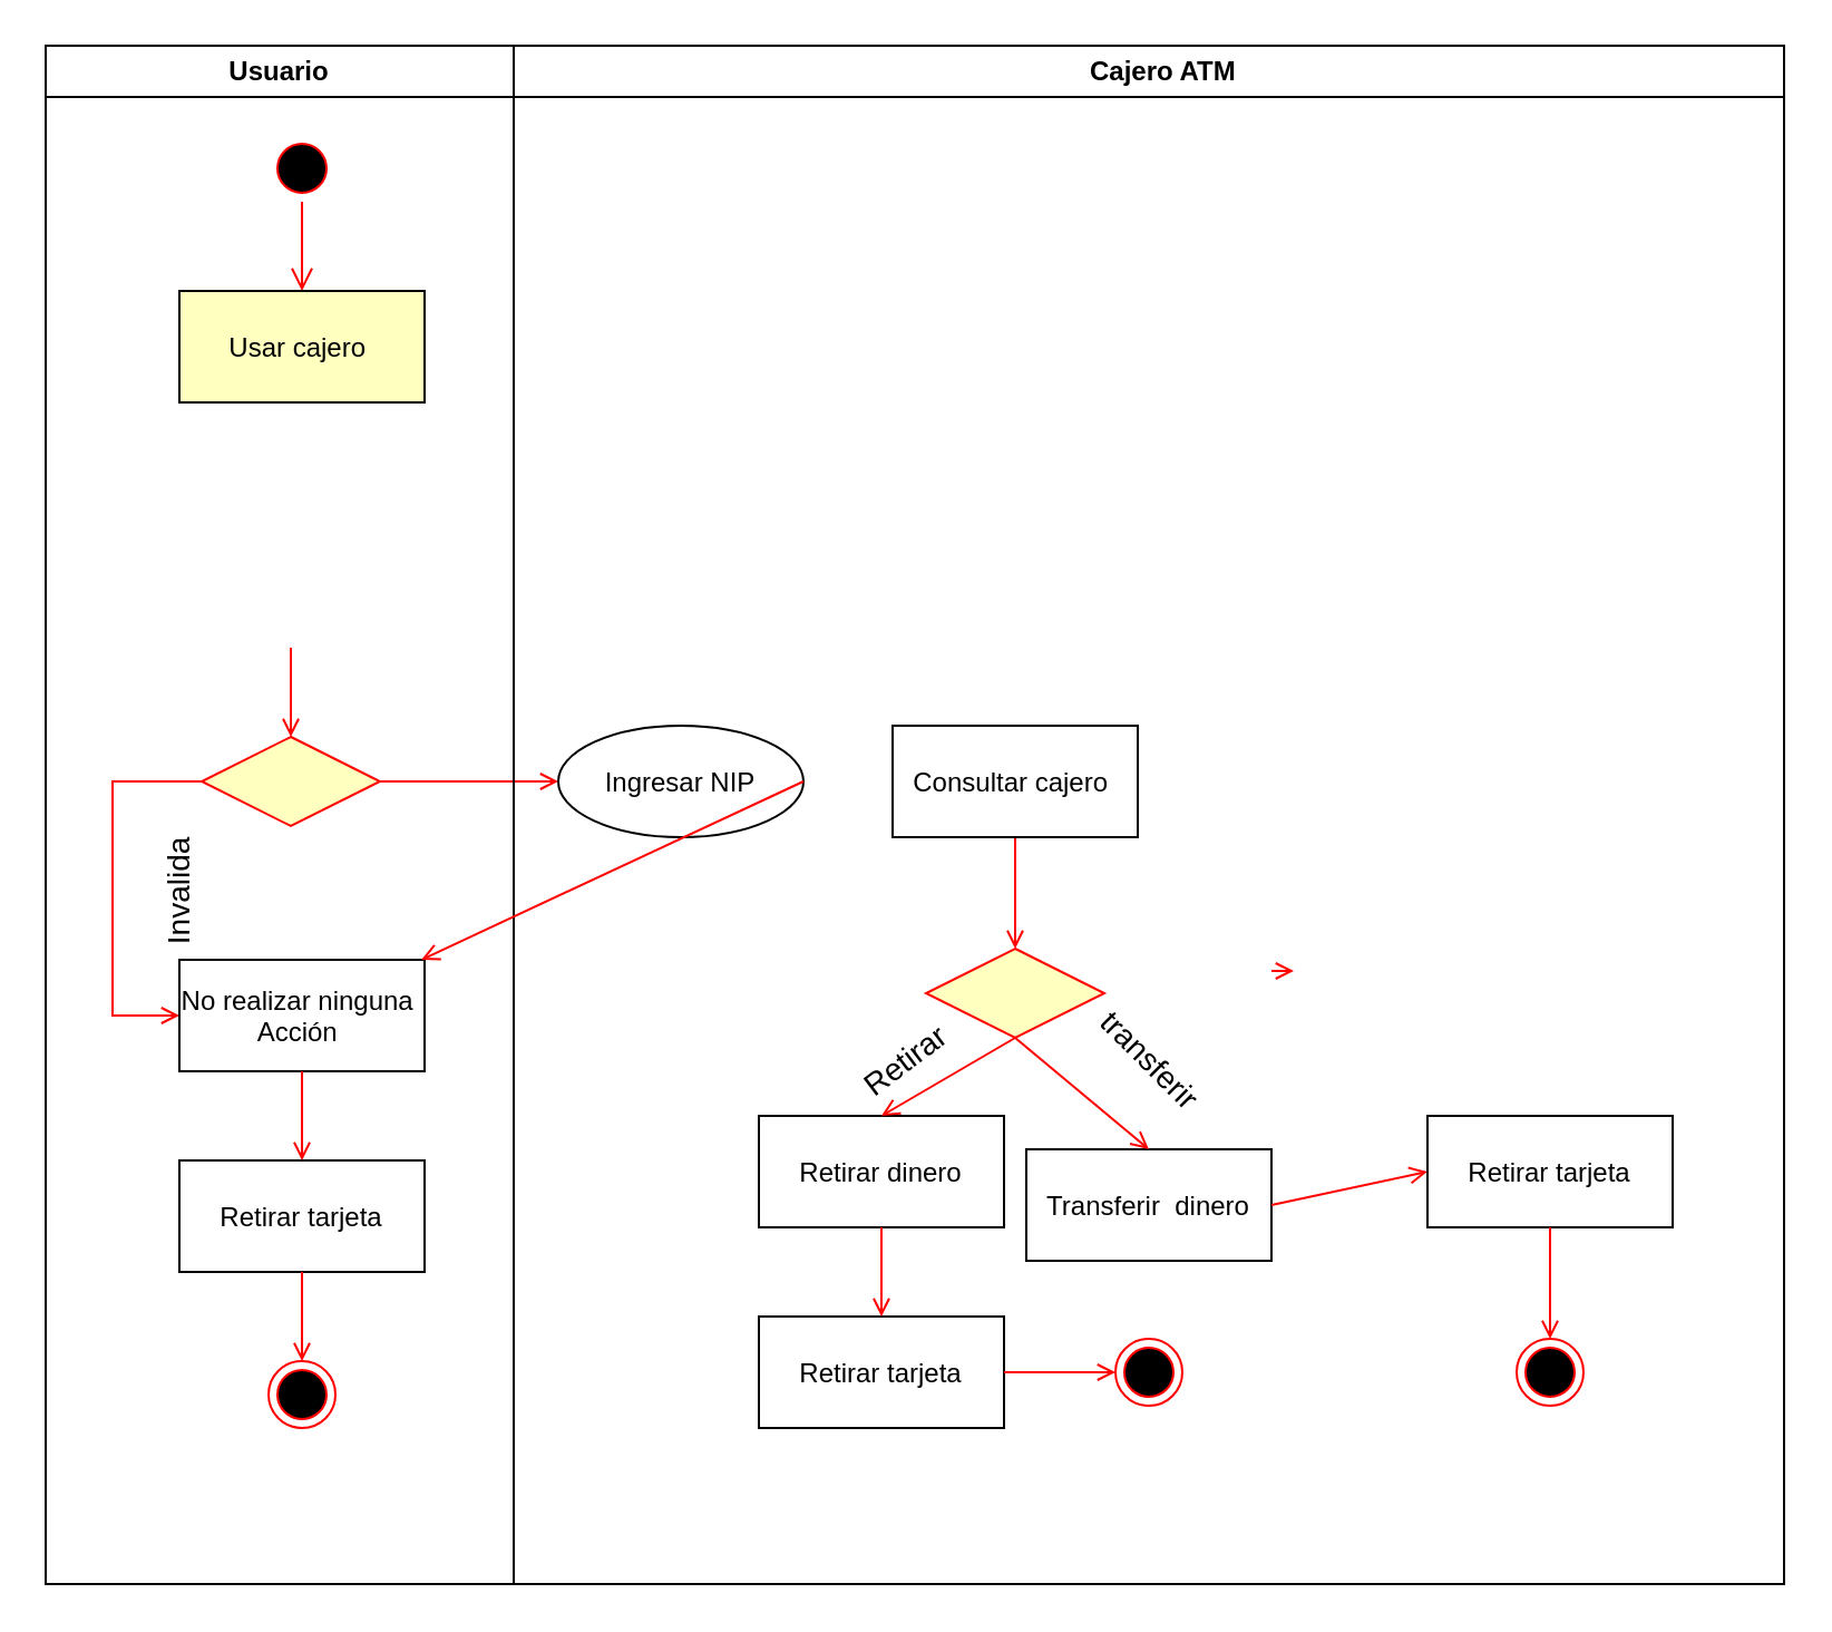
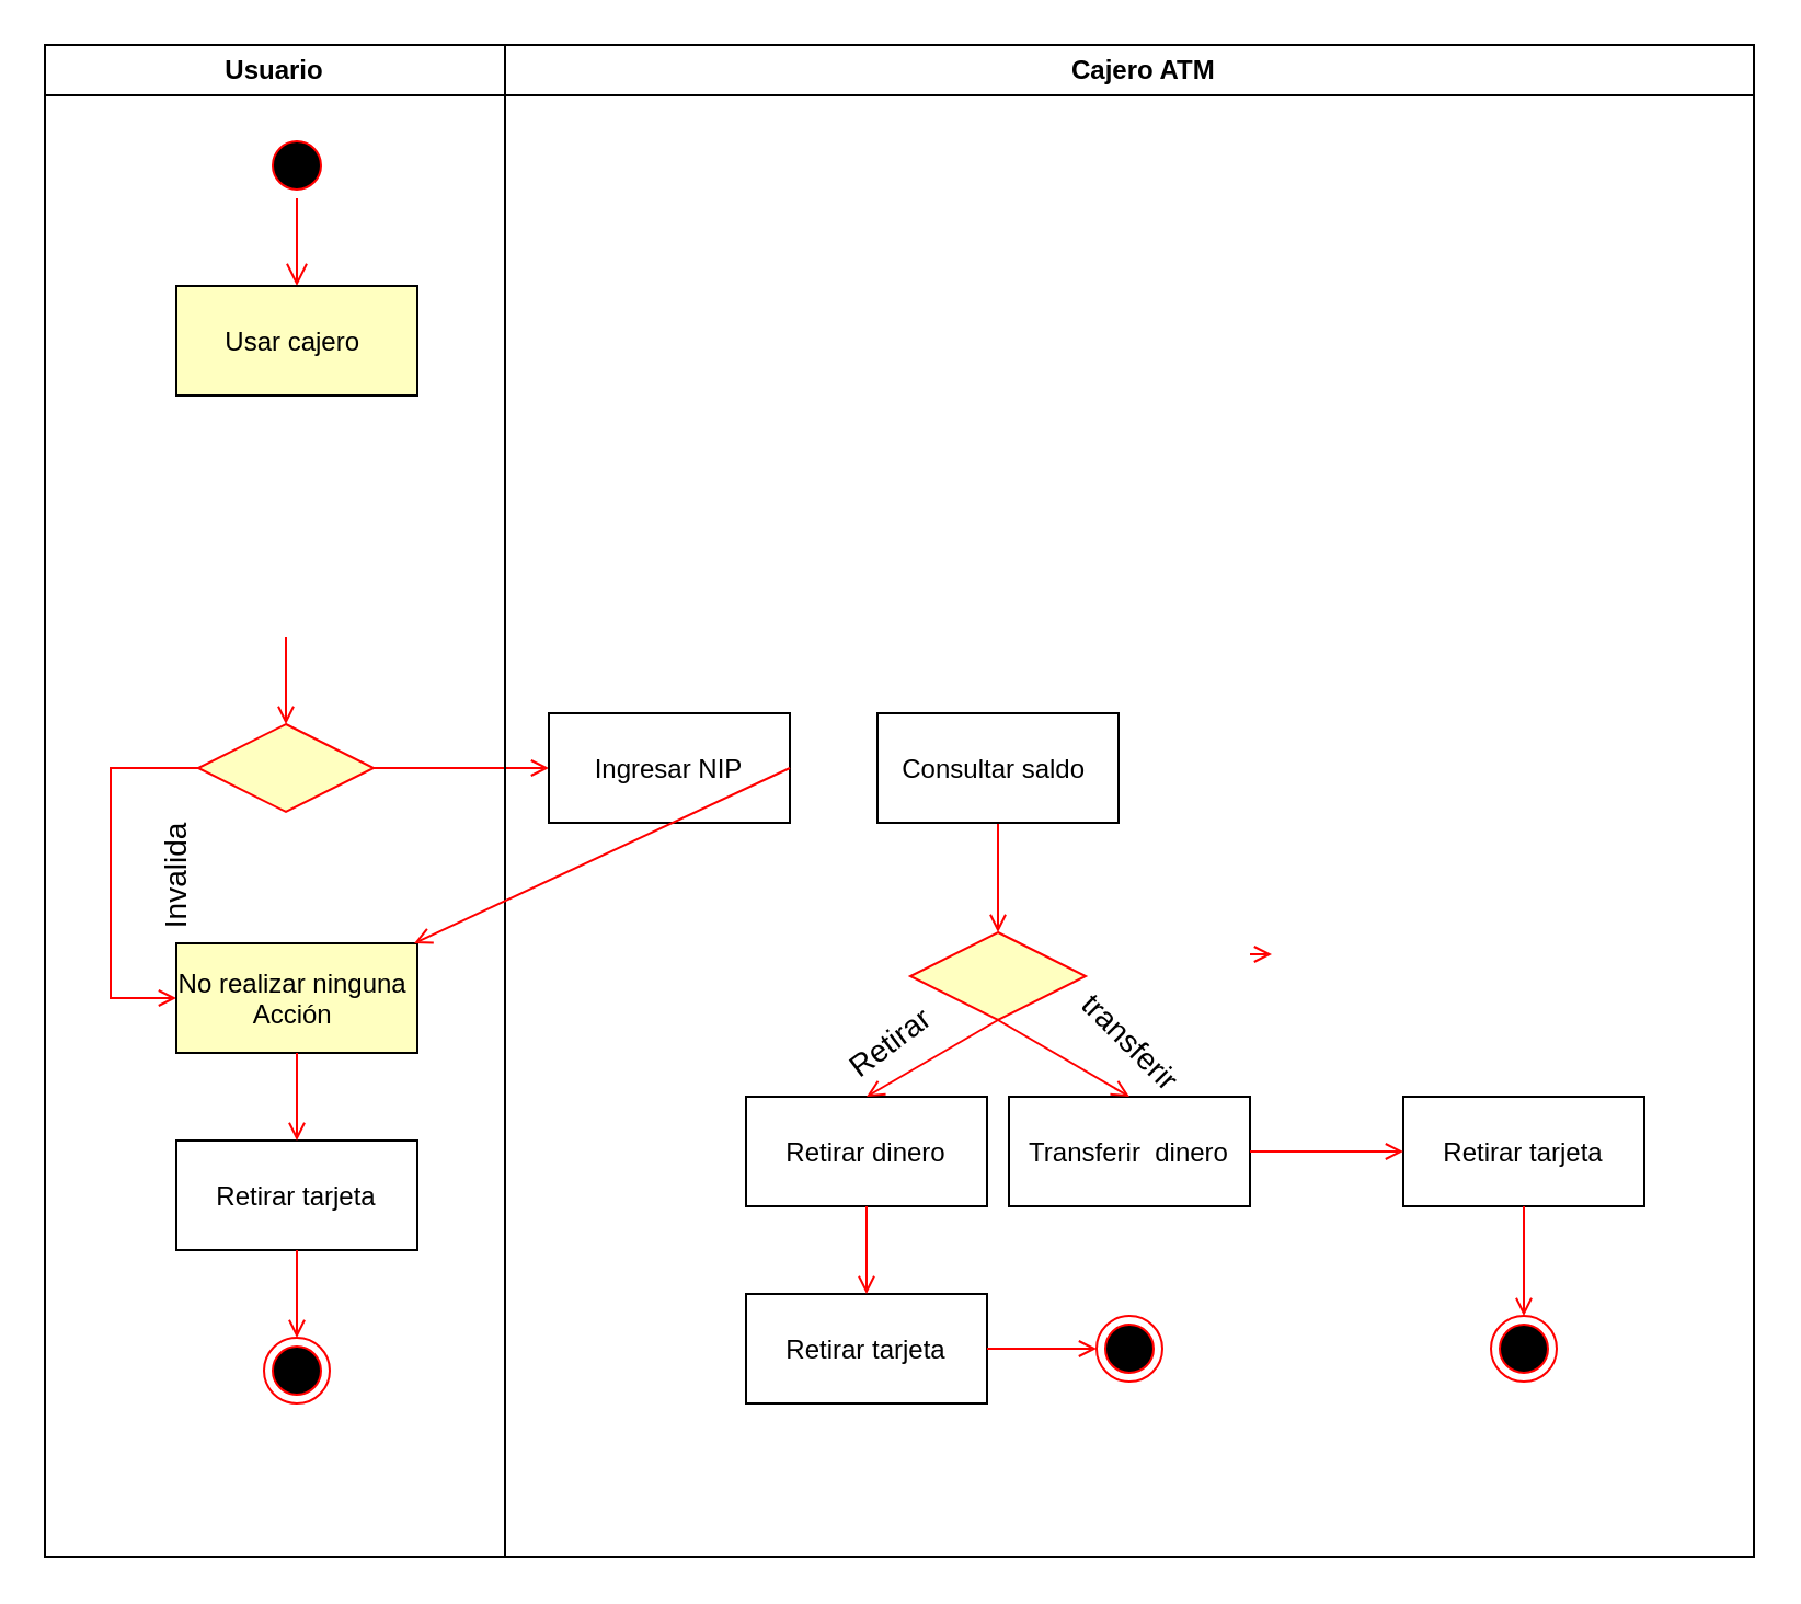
- <mxCell id="18" value="Ingresar NIP" style="ellipse;" parent="17" vertex="1"><mxGeometry x="20" y="305" width="110" height="50" as="geometry" /></mxCell>
+ <mxCell id="18" value="Ingresar NIP" style="" parent="17" vertex="1"><mxGeometry x="20" y="305" width="110" height="50" as="geometry" /></mxCell>
- <mxCell id="25" value="Consultar cajero " style="" vertex="1" parent="17"><mxGeometry x="170" y="305" width="110" height="50" as="geometry" /></mxCell>
+ <mxCell id="25" value="Consultar saldo " style="" vertex="1" parent="17"><mxGeometry x="170" y="305" width="110" height="50" as="geometry" /></mxCell>
- <mxCell id="8" value="No realizar ninguna &#10;Acción " style="" parent="2" vertex="1"><mxGeometry x="60" y="410" width="110" height="50" as="geometry" /></mxCell>
+ <mxCell id="8" value="No realizar ninguna &#10;Acción " style="fillColor=#ffffc0;" parent="2" vertex="1"><mxGeometry x="60" y="410" width="110" height="50" as="geometry" /></mxCell>
- <mxCell id="21" value="Transferir  dinero" style="" parent="17" vertex="1"><mxGeometry x="230" y="495" width="110" height="50" as="geometry" /></mxCell>
+ <mxCell id="21" value="Transferir  dinero" style="" parent="17" vertex="1"><mxGeometry x="230" y="480" width="110" height="50" as="geometry" /></mxCell>
